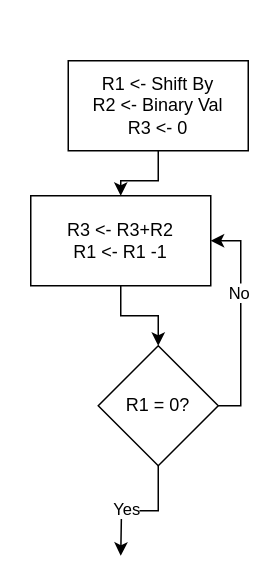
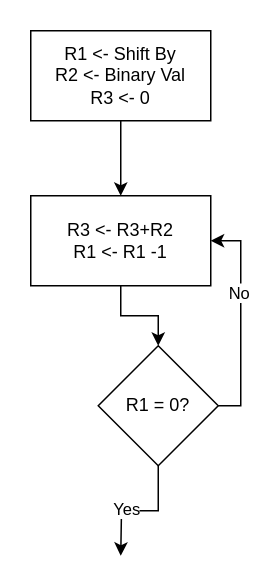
- <mxCell id="3" value="R1 &amp;lt;- Shift By&lt;br&gt;R2 &amp;lt;- Binary Val&lt;br&gt;R3 &amp;lt;- 0" style="rounded=0;whiteSpace=wrap;html=1;" vertex="1" parent="1"><mxGeometry x="45" y="40" width="120" height="60" as="geometry" /></mxCell>
+ <mxCell id="3" value="R1 &amp;lt;- Shift By&lt;br&gt;R2 &amp;lt;- Binary Val&lt;br&gt;R3 &amp;lt;- 0" style="rounded=0;whiteSpace=wrap;html=1;" vertex="1" parent="1"><mxGeometry x="20" y="20" width="120" height="60" as="geometry" /></mxCell>
